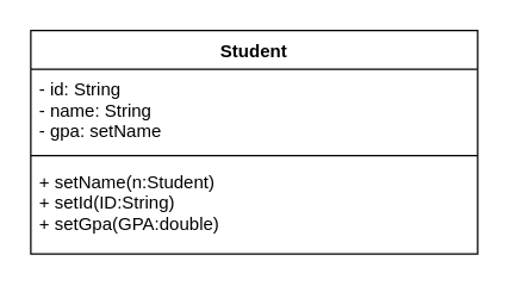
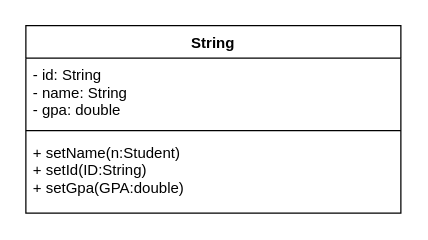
- <mxCell id="2" value="Student" style="swimlane;fontStyle=1;align=center;verticalAlign=top;childLayout=stackLayout;horizontal=1;startSize=26;horizontalStack=0;resizeParent=1;resizeParentMax=0;resizeLast=0;collapsible=1;marginBottom=0;" vertex="1" parent="1"><mxGeometry x="20" y="20" width="300" height="150" as="geometry" /></mxCell>
+ <mxCell id="2" value="String" style="swimlane;fontStyle=1;align=center;verticalAlign=top;childLayout=stackLayout;horizontal=1;startSize=26;horizontalStack=0;resizeParent=1;resizeParentMax=0;resizeLast=0;collapsible=1;marginBottom=0;" vertex="1" parent="1"><mxGeometry x="20" y="20" width="300" height="150" as="geometry" /></mxCell>
- <mxCell id="3" value="- id: String&#10;- name: String&#10;- gpa: setName" style="text;strokeColor=none;fillColor=none;align=left;verticalAlign=top;spacingLeft=4;spacingRight=4;overflow=hidden;rotatable=0;points=[[0,0.5],[1,0.5]];portConstraint=eastwest;" vertex="1" parent="2"><mxGeometry y="26" width="300" height="54" as="geometry" /></mxCell>
+ <mxCell id="3" value="- id: String&#10;- name: String&#10;- gpa: double" style="text;strokeColor=none;fillColor=none;align=left;verticalAlign=top;spacingLeft=4;spacingRight=4;overflow=hidden;rotatable=0;points=[[0,0.5],[1,0.5]];portConstraint=eastwest;" vertex="1" parent="2"><mxGeometry y="26" width="300" height="54" as="geometry" /></mxCell>
